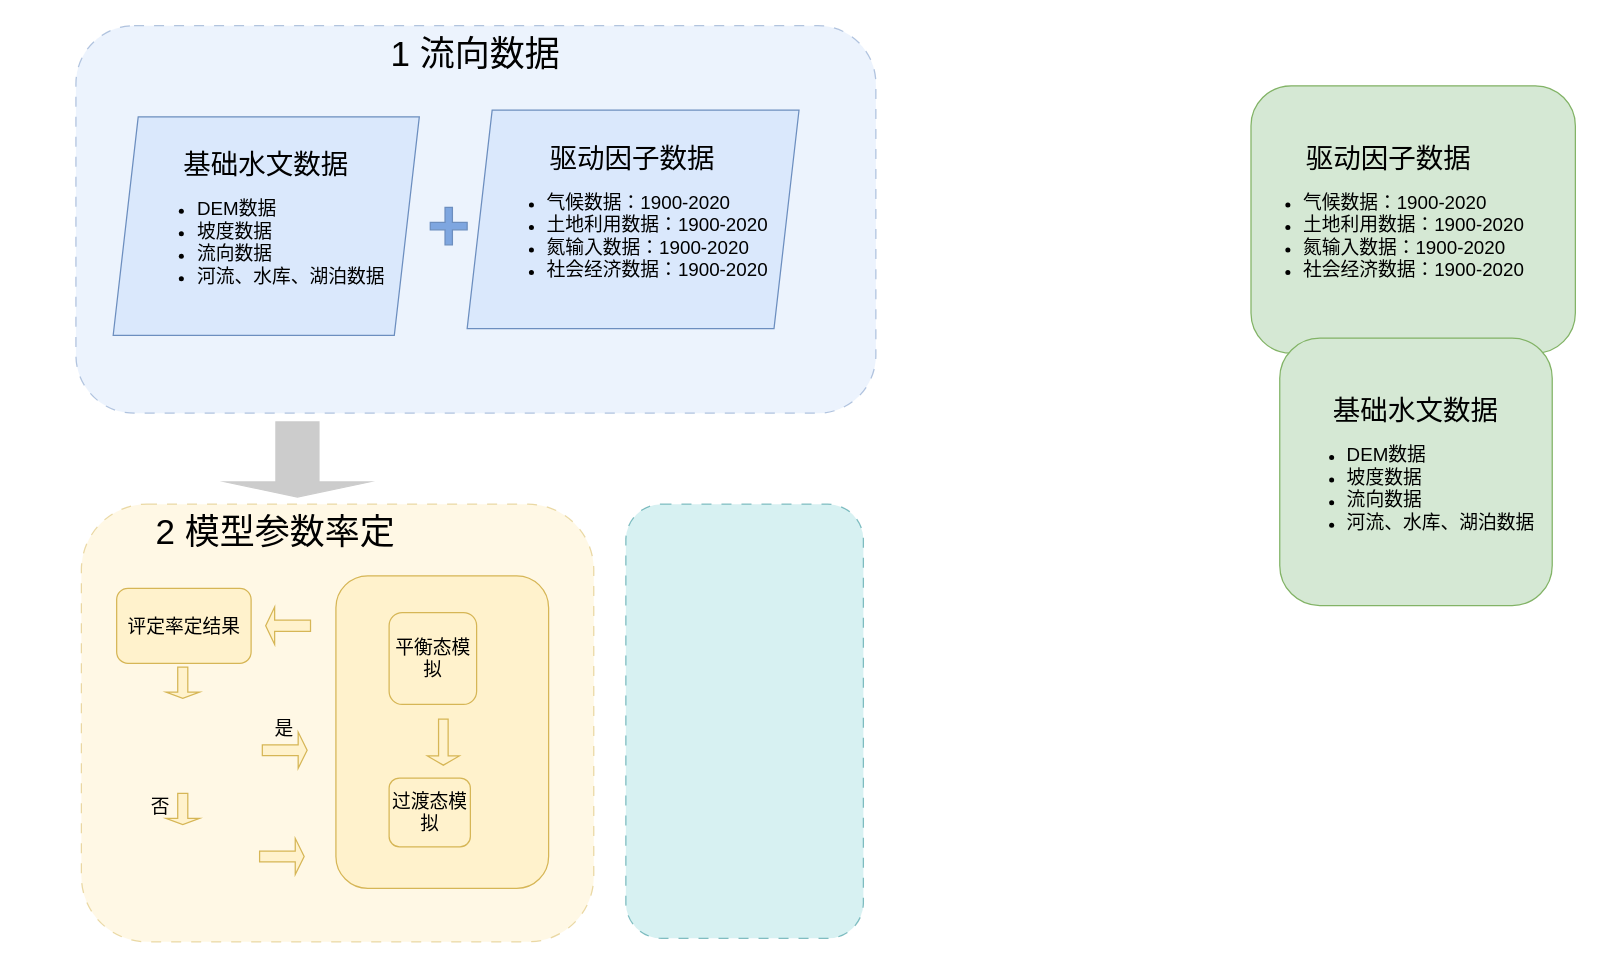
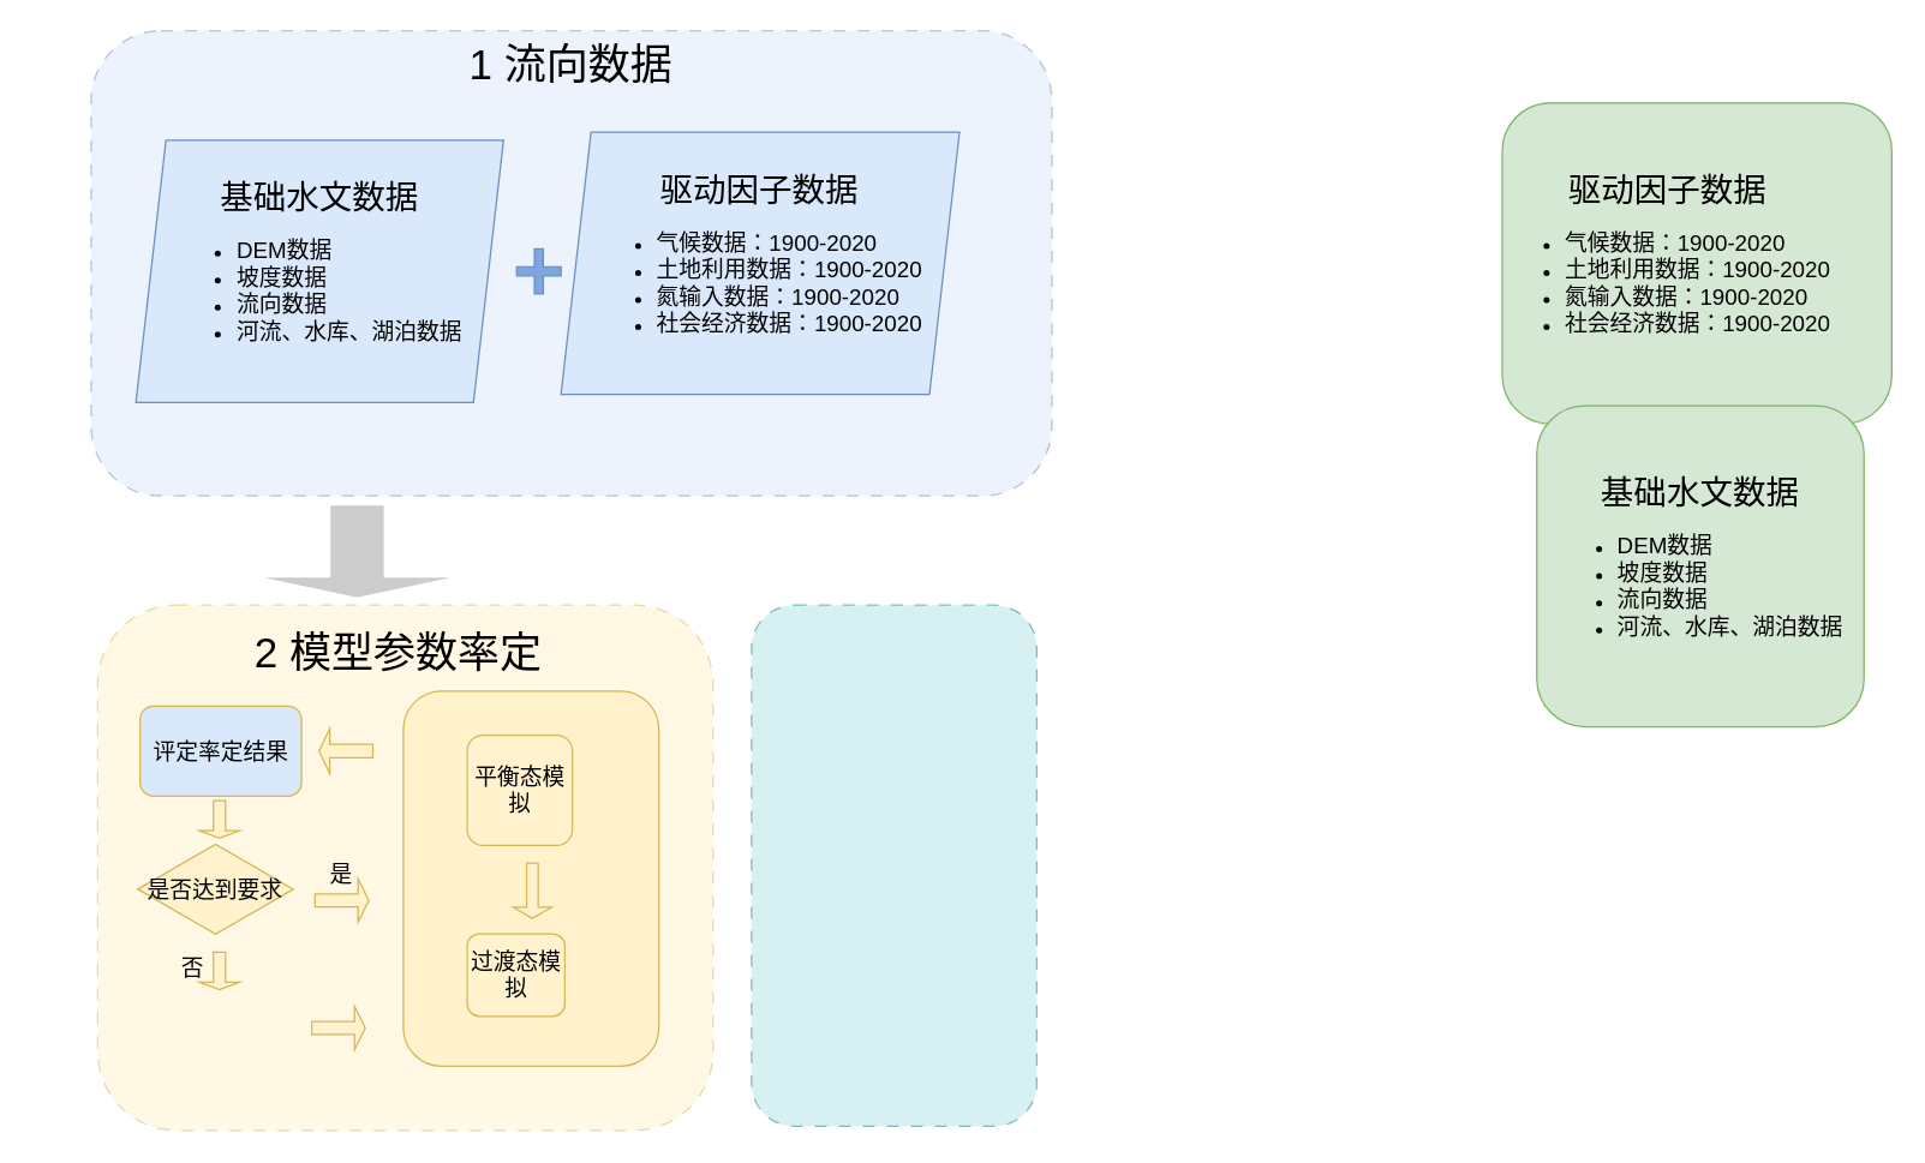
- <mxCell id="26" value="&lt;font style=&quot;font-size: 28px;&quot;&gt;2 模型参数率定&lt;/font&gt;" style="text;html=1;align=center;verticalAlign=middle;whiteSpace=wrap;rounded=0;" vertex="1" parent="10"><mxGeometry x="94.07" y="7.24" width="211.86" height="30" as="geometry" /></mxCell>
+ <mxCell id="26" value="&lt;font style=&quot;font-size: 28px;&quot;&gt;2 模型参数率定&lt;/font&gt;" style="text;html=1;align=center;verticalAlign=middle;whiteSpace=wrap;rounded=0;" vertex="1" parent="10"><mxGeometry x="139.07" y="17.24" width="211.86" height="30" as="geometry" /></mxCell>
- <mxCell id="20" value="&lt;span style=&quot;font-size: 15px;&quot;&gt;评定率定结果&lt;/span&gt;" style="rounded=1;whiteSpace=wrap;html=1;fillColor=#fff2cc;strokeColor=#d6b656;" vertex="1" parent="12"><mxGeometry x="1.497" y="15" width="107.535" height="60" as="geometry" /></mxCell>
+ <mxCell id="20" value="&lt;span style=&quot;font-size: 15px;&quot;&gt;评定率定结果&lt;/span&gt;" style="rounded=1;whiteSpace=wrap;html=1;fillColor=#dae8fc;strokeColor=#d6b656;" vertex="1" parent="12"><mxGeometry x="1.497" y="15" width="107.535" height="60" as="geometry" /></mxCell>
+ <mxCell id="14" value="&lt;font style=&quot;font-size: 15px;&quot;&gt;是否达到要求&lt;/font&gt;" style="html=1;whiteSpace=wrap;aspect=fixed;shape=isoRectangle;fillColor=#fff2cc;strokeColor=#d6b656;" vertex="1" parent="12"><mxGeometry y="106" width="103.58" height="62.147" as="geometry" /></mxCell>
